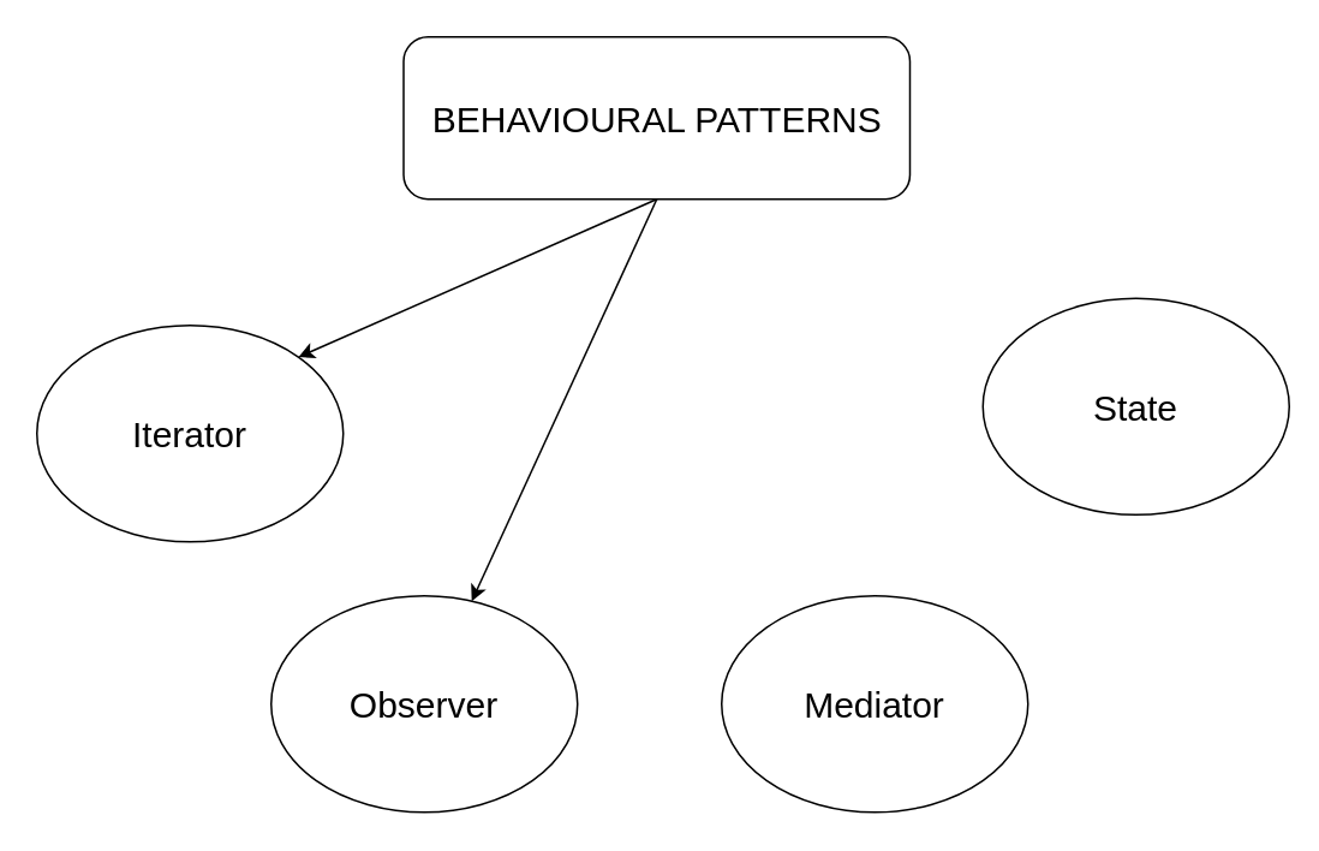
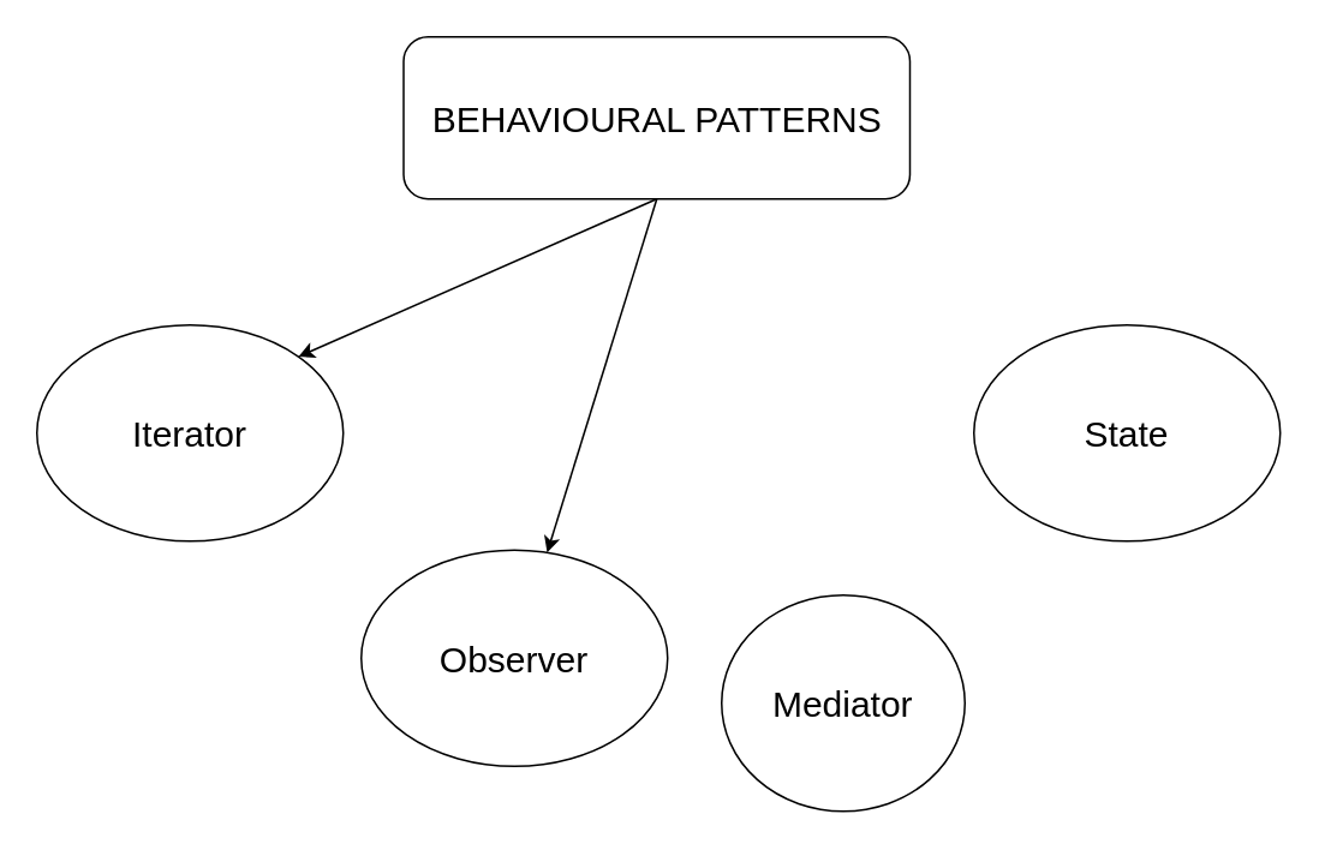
- <mxCell id="5" value="State" style="ellipse;whiteSpace=wrap;html=1;fontSize=20;" vertex="1" parent="1"><mxGeometry x="545" y="165" width="170" height="120" as="geometry" /></mxCell>
+ <mxCell id="5" value="State" style="ellipse;whiteSpace=wrap;html=1;fontSize=20;" vertex="1" parent="1"><mxGeometry x="540" y="180" width="170" height="120" as="geometry" /></mxCell>
- <mxCell id="4" value="Observer" style="ellipse;whiteSpace=wrap;html=1;fontSize=20;" vertex="1" parent="1"><mxGeometry x="150" y="330" width="170" height="120" as="geometry" /></mxCell>
+ <mxCell id="4" value="Observer" style="ellipse;whiteSpace=wrap;html=1;fontSize=20;" vertex="1" parent="1"><mxGeometry x="200" y="305" width="170" height="120" as="geometry" /></mxCell>
- <mxCell id="8" value="Mediator" style="ellipse;whiteSpace=wrap;html=1;fontSize=20;" vertex="1" parent="1"><mxGeometry x="400" y="330" width="170" height="120" as="geometry" /></mxCell>
+ <mxCell id="8" value="Mediator" style="ellipse;whiteSpace=wrap;html=1;fontSize=20;" vertex="1" parent="1"><mxGeometry x="400" y="330" width="135" height="120" as="geometry" /></mxCell>
